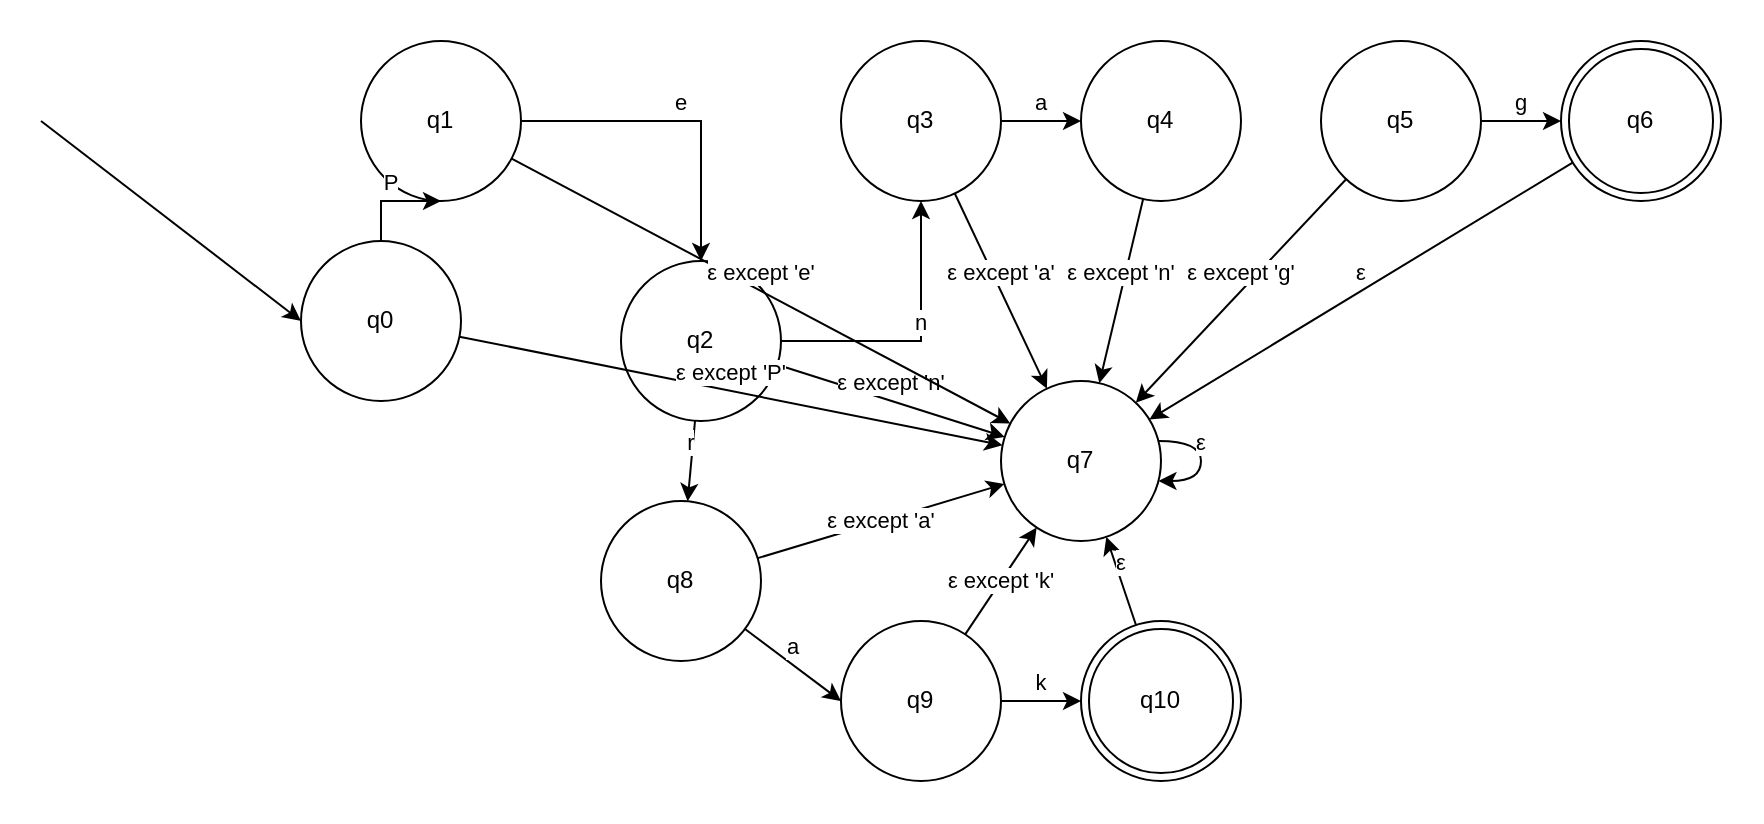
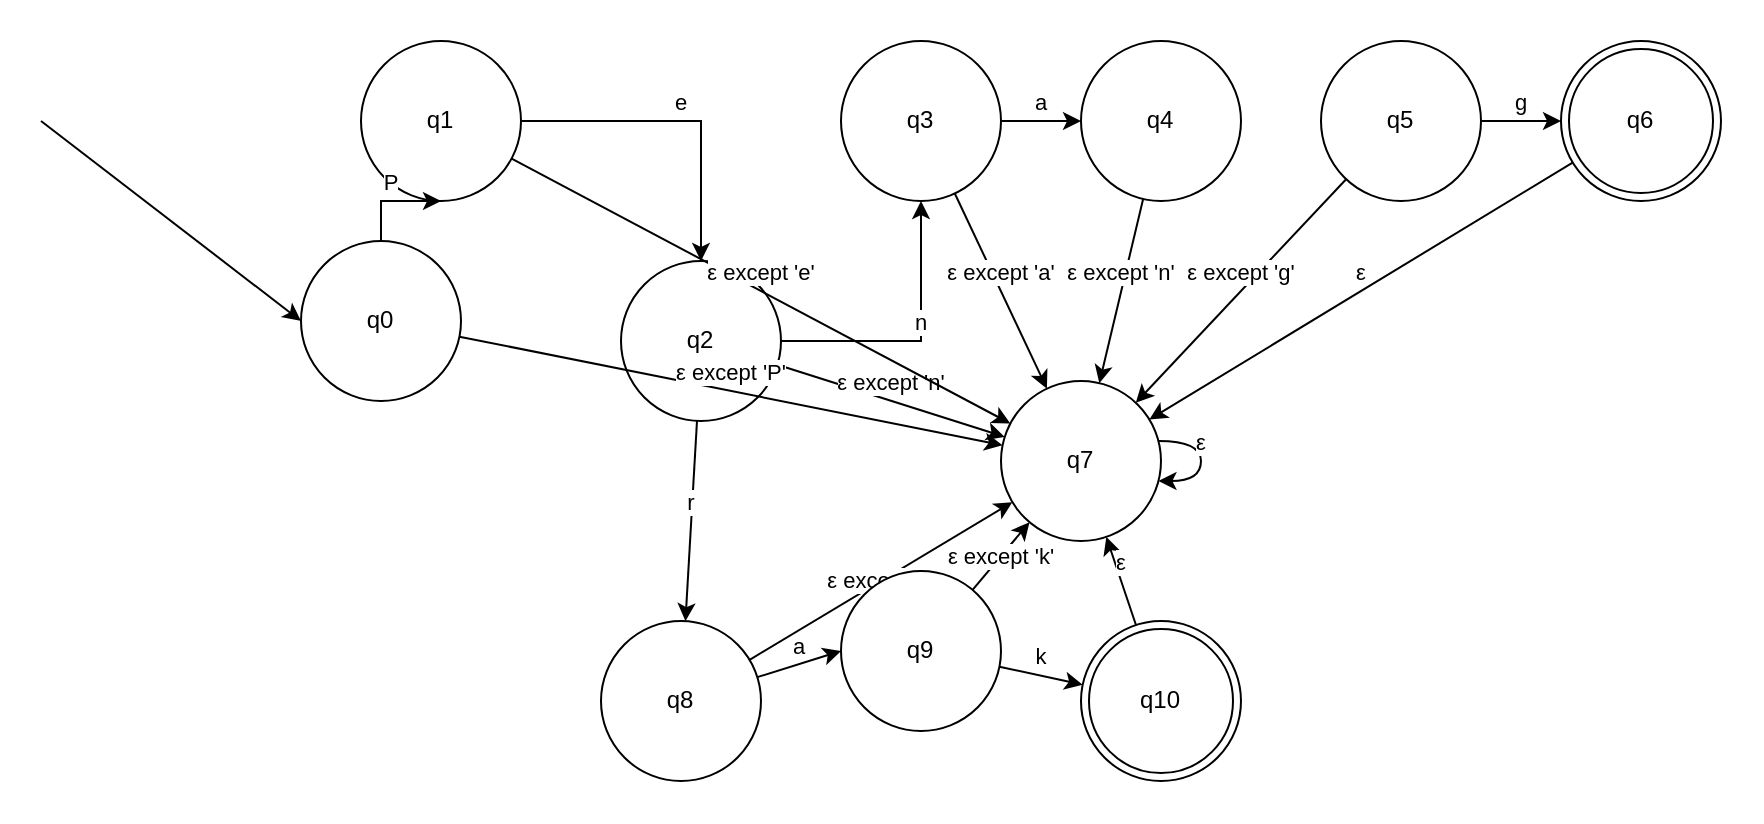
- <mxCell id="26" value="q8" style="ellipse;whiteSpace=wrap;html=1;aspect=fixed;" vertex="1" parent="1"><mxGeometry x="300" y="250" width="80" height="80" as="geometry" /></mxCell>
+ <mxCell id="26" value="q8" style="ellipse;whiteSpace=wrap;html=1;aspect=fixed;" vertex="1" parent="1"><mxGeometry x="300" y="310" width="80" height="80" as="geometry" /></mxCell>
- <mxCell id="29" value="q9" style="ellipse;whiteSpace=wrap;html=1;aspect=fixed;" vertex="1" parent="1"><mxGeometry x="420" y="310" width="80" height="80" as="geometry" /></mxCell>
+ <mxCell id="29" value="q9" style="ellipse;whiteSpace=wrap;html=1;aspect=fixed;" vertex="1" parent="1"><mxGeometry x="420" y="285" width="80" height="80" as="geometry" /></mxCell>
